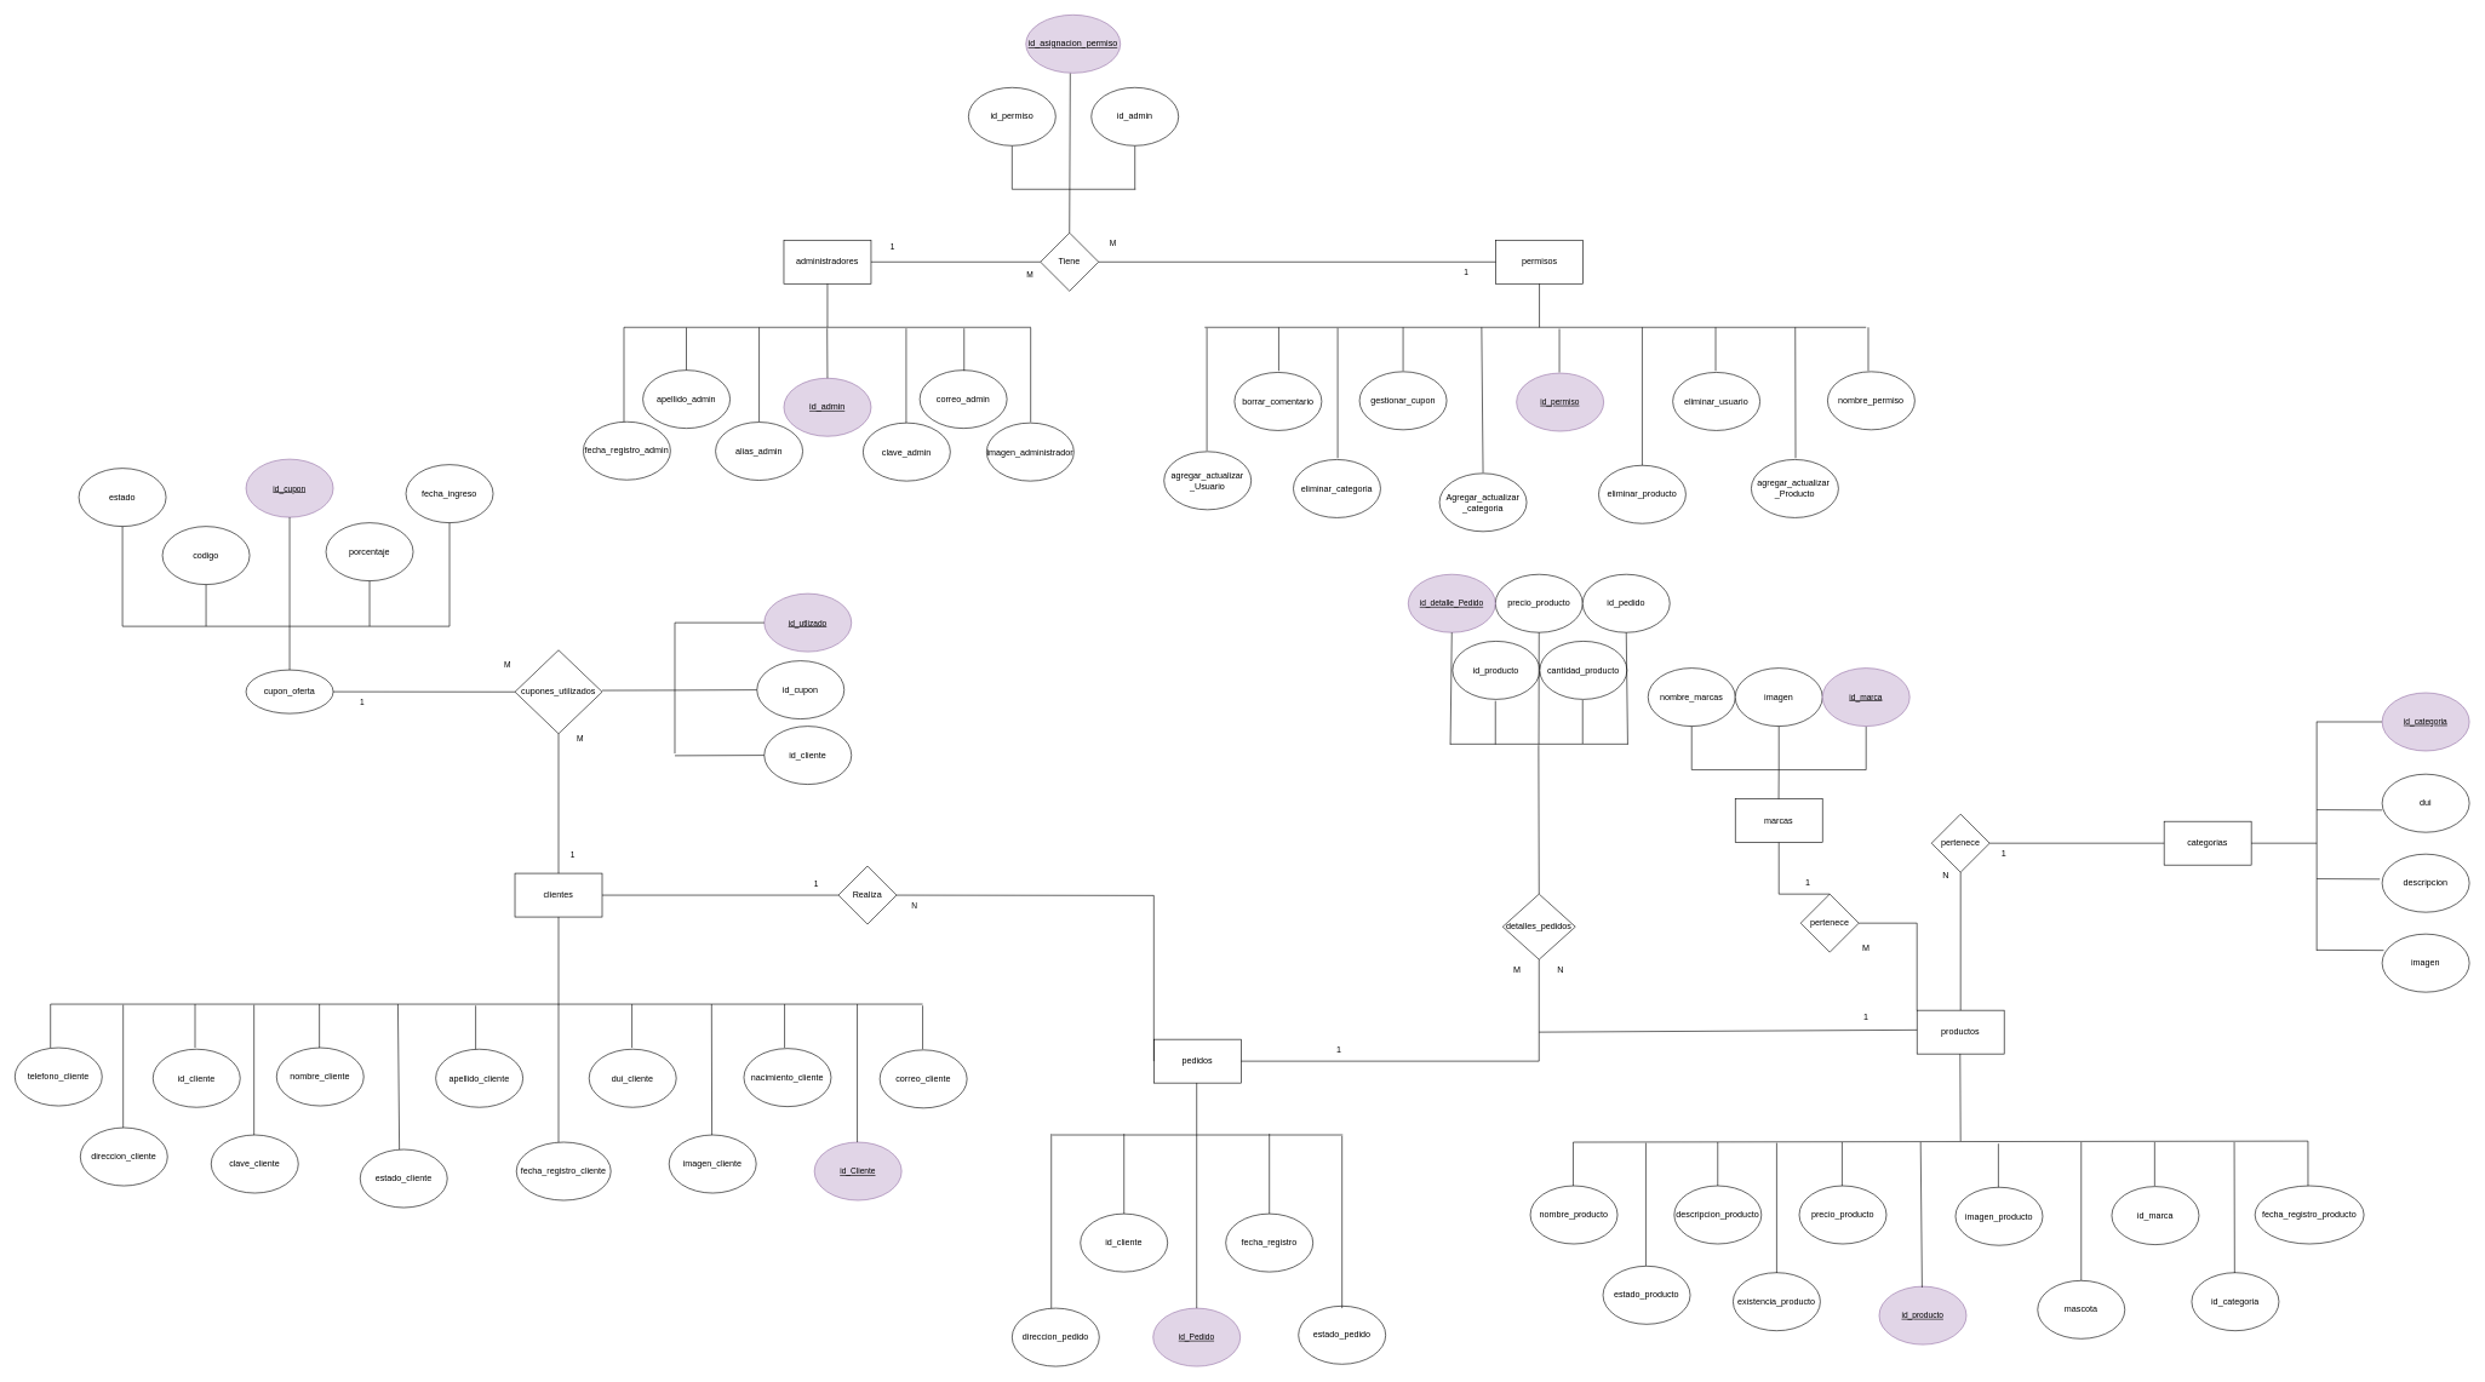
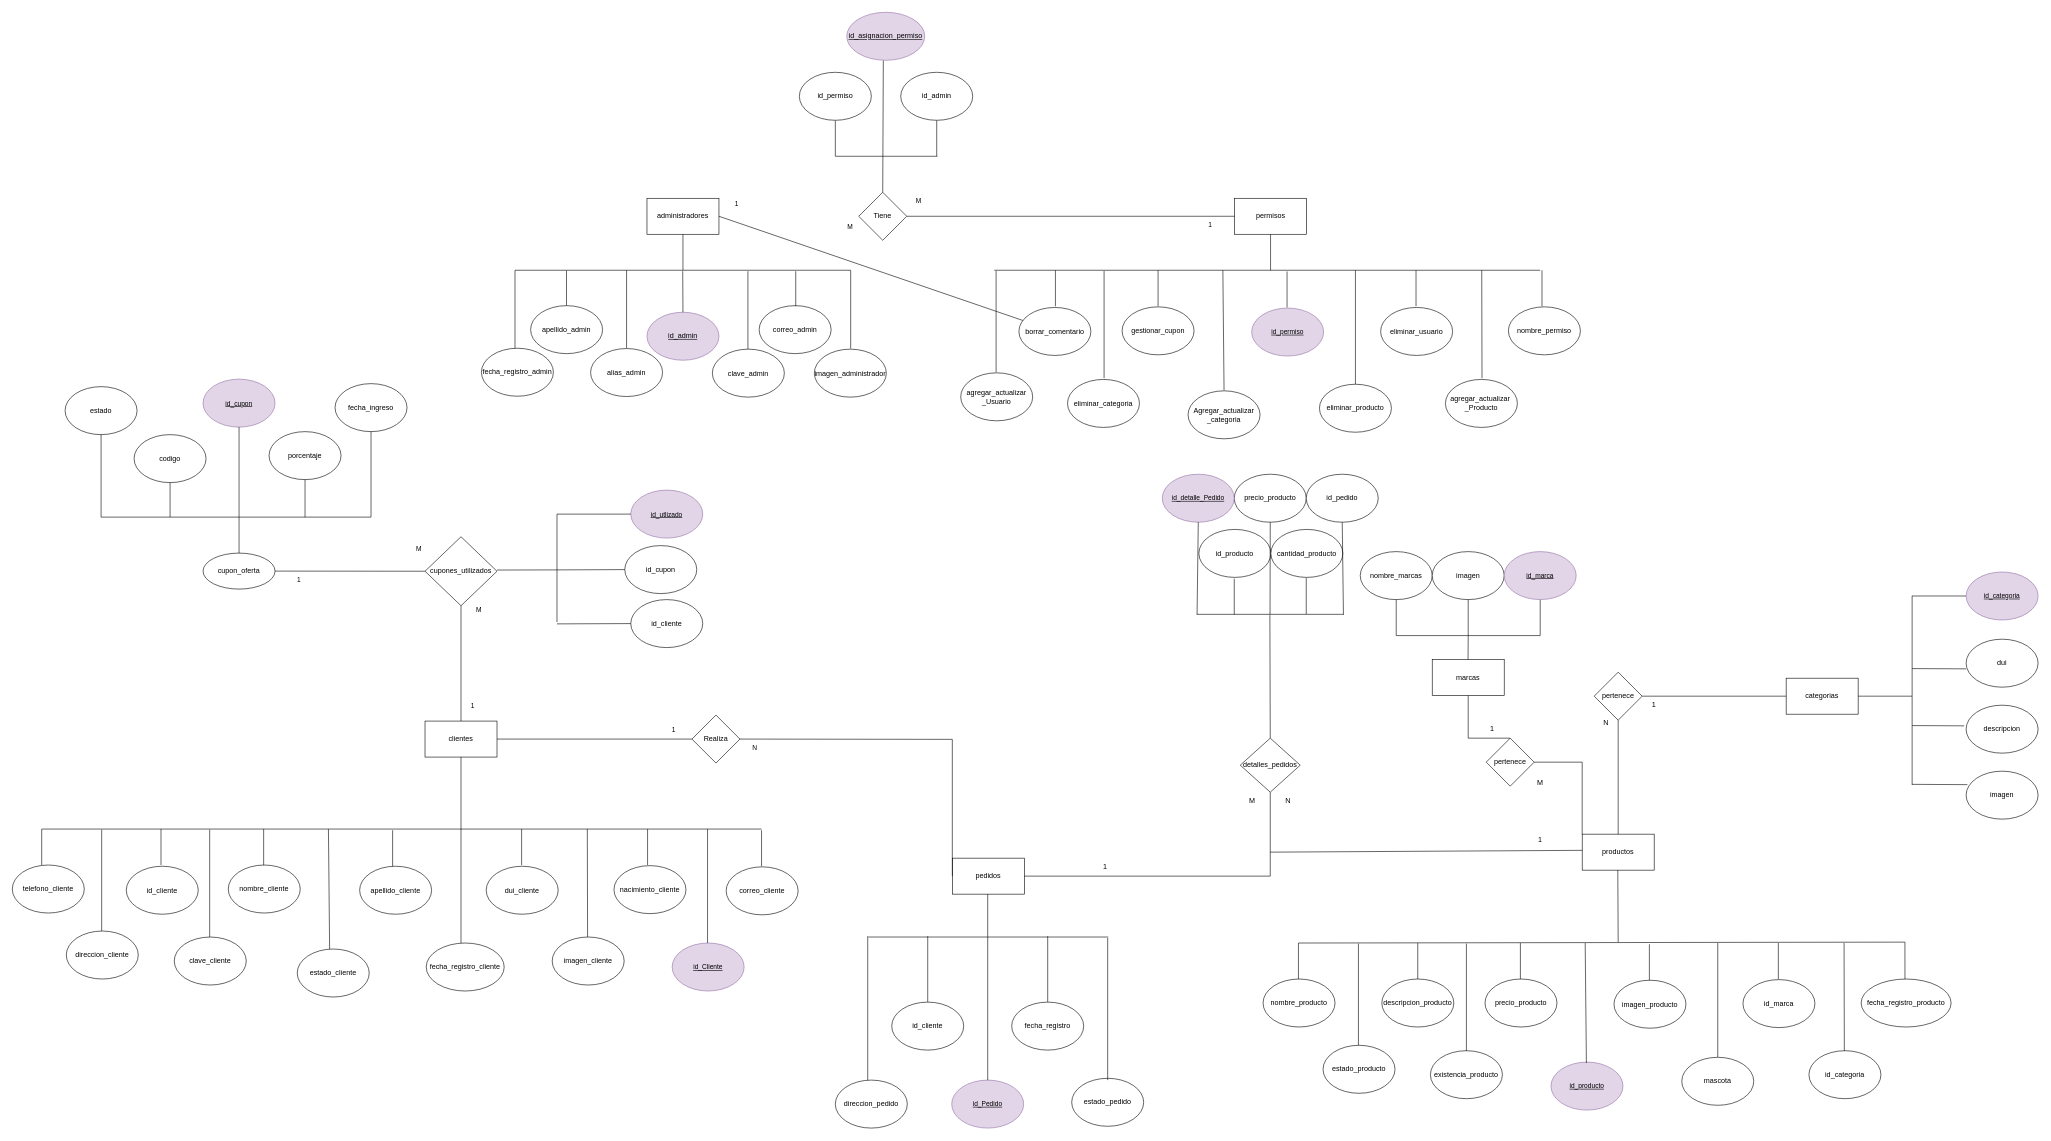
- <mxCell id="175" value="" style="endArrow=none;html=1;rounded=0;entryX=0;entryY=0.5;entryDx=0;entryDy=0;exitX=1;exitY=0.5;exitDx=0;exitDy=0;" parent="1" source="6" target="28" edge="1"><mxGeometry width="50" height="50" relative="1" as="geometry"><mxPoint x="1382" y="490" as="sourcePoint" /><mxPoint x="1432" y="440" as="targetPoint" /></mxGeometry></mxCell>
+ <mxCell id="175" value="" style="endArrow=none;html=1;rounded=0;exitX=1;exitY=0.5;exitDx=0;exitDy=0;" parent="1" source="6" target="34" edge="1"><mxGeometry width="50" height="50" relative="1" as="geometry"><mxPoint x="1382" y="490" as="sourcePoint" /><mxPoint x="1432" y="440" as="targetPoint" /></mxGeometry></mxCell>
